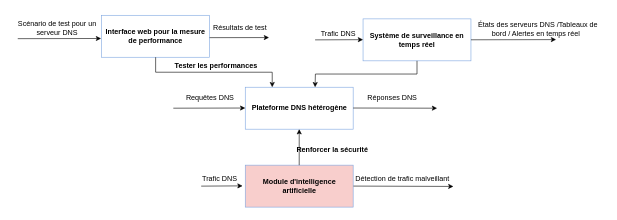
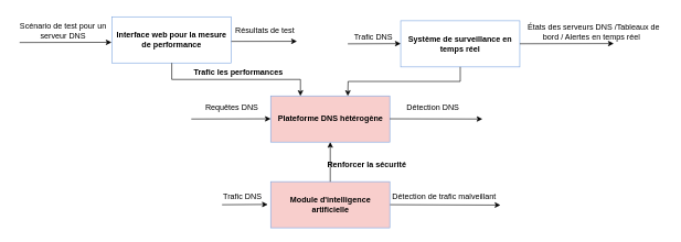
- <mxCell id="26" value="&lt;b&gt;Tester les performances&lt;/b&gt;" style="text;html=1;align=center;verticalAlign=middle;whiteSpace=wrap;rounded=0;" vertex="1" parent="1"><mxGeometry x="275" y="95" width="170" height="30" as="geometry" /></mxCell>
+ <mxCell id="26" value="&lt;b&gt;Trafic les performances&lt;/b&gt;" style="text;html=1;align=center;verticalAlign=middle;whiteSpace=wrap;rounded=0;" vertex="1" parent="1"><mxGeometry x="275" y="95" width="170" height="30" as="geometry" /></mxCell>
- <mxCell id="9" value="Réponses DNS" style="text;html=1;align=center;verticalAlign=middle;whiteSpace=wrap;rounded=0;" vertex="1" parent="1"><mxGeometry x="588.5" y="148" width="130" height="30" as="geometry" /></mxCell>
+ <mxCell id="9" value="Détection DNS" style="text;html=1;align=center;verticalAlign=middle;whiteSpace=wrap;rounded=0;" vertex="1" parent="1"><mxGeometry x="588.5" y="148" width="130" height="30" as="geometry" /></mxCell>
- <mxCell id="2" value="&lt;b&gt;Plateforme DNS hétérogène&lt;/b&gt;" style="rounded=0;whiteSpace=wrap;html=1;strokeColor=#7EA6E0;" vertex="1" parent="1"><mxGeometry x="408.5" y="145" width="180" height="70" as="geometry" /></mxCell>
+ <mxCell id="2" value="&lt;b&gt;Plateforme DNS hétérogène&lt;/b&gt;" style="rounded=0;whiteSpace=wrap;html=1;strokeColor=#7EA6E0;fillColor=#f8cecc;" vertex="1" parent="1"><mxGeometry x="408.5" y="145" width="180" height="70" as="geometry" /></mxCell>
